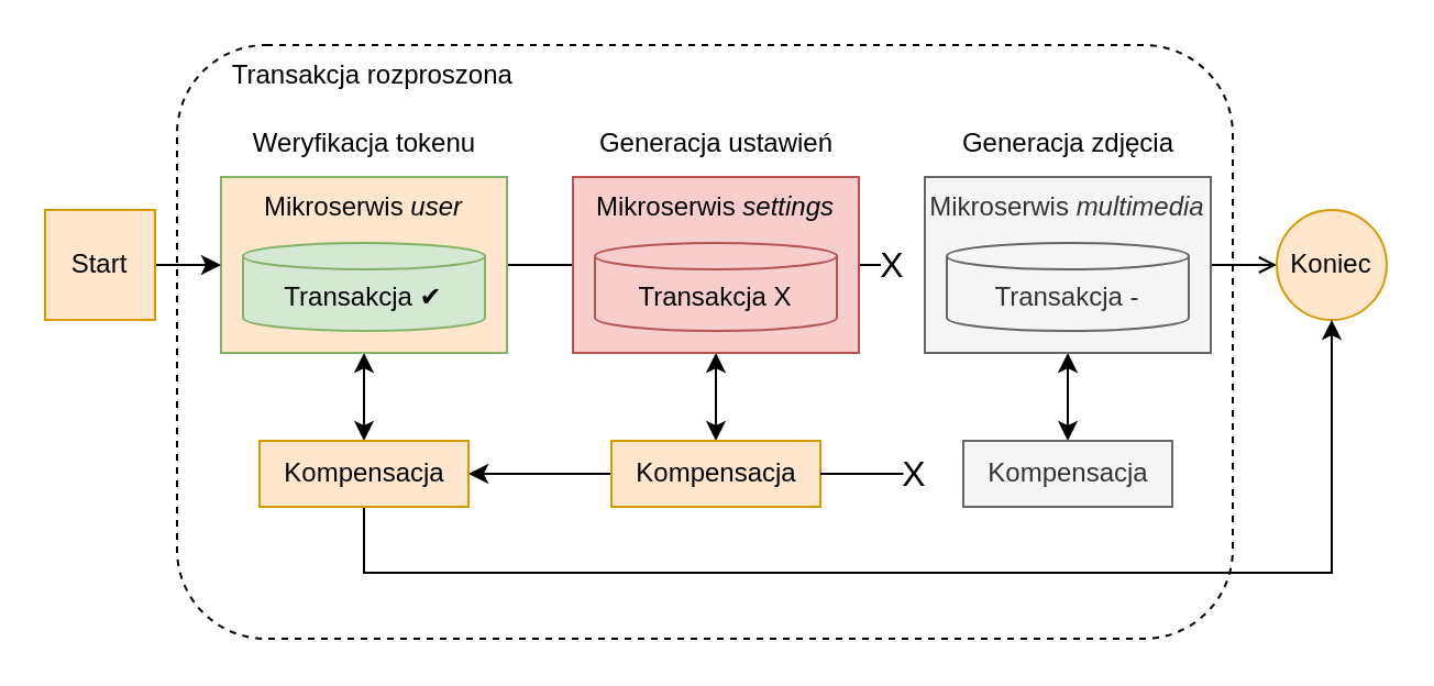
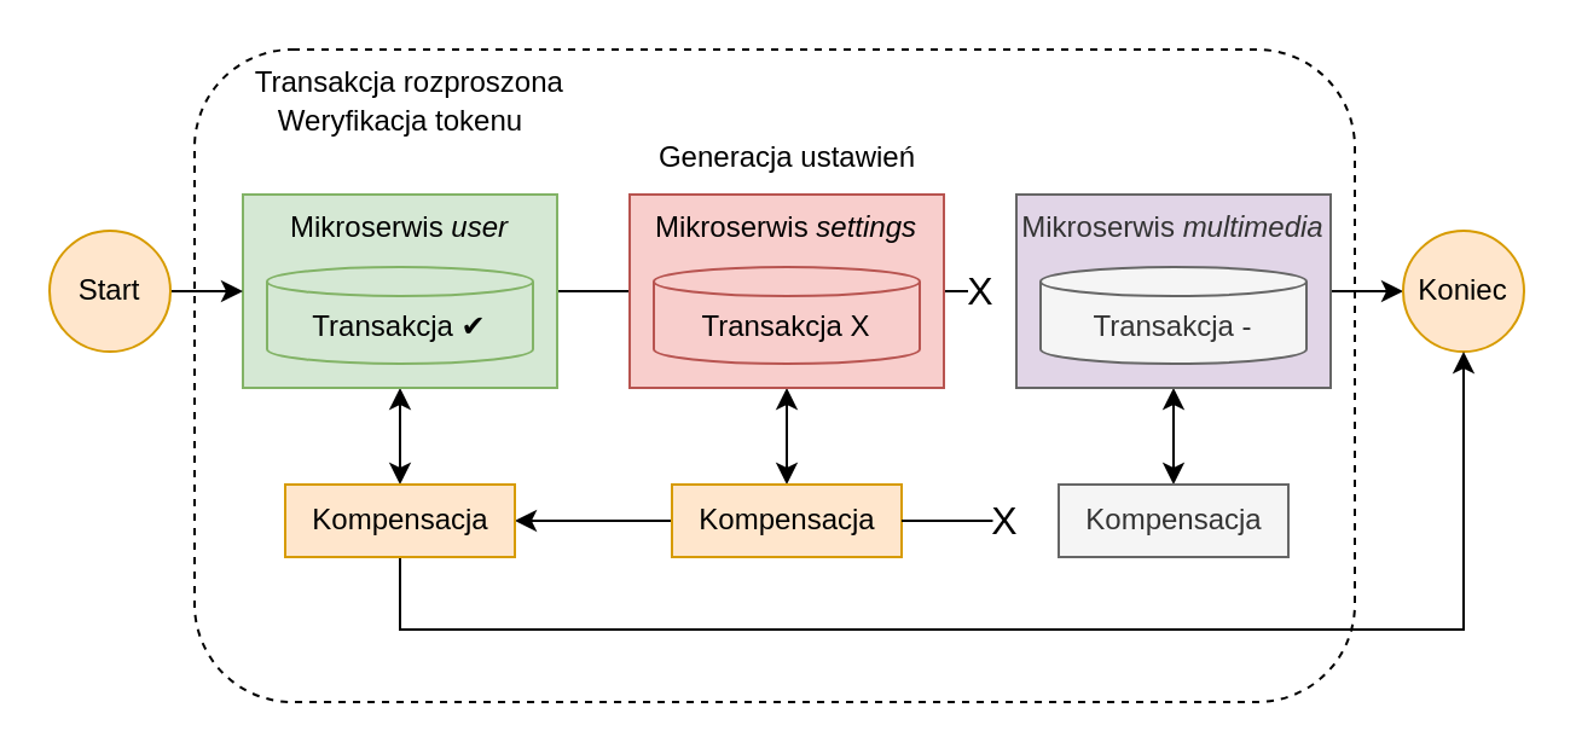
- <mxCell id="11" value="Weryfikacja tokenu" style="text;html=1;align=center;verticalAlign=middle;resizable=0;points=[];autosize=1;strokeColor=none;fillColor=none;" vertex="1" parent="1"><mxGeometry x="105" y="50" width="120" height="30" as="geometry" /></mxCell>
+ <mxCell id="11" value="Weryfikacja tokenu" style="text;html=1;align=center;verticalAlign=middle;resizable=0;points=[];autosize=1;strokeColor=none;fillColor=none;" vertex="1" parent="1"><mxGeometry x="105" y="35" width="120" height="30" as="geometry" /></mxCell>
- <mxCell id="17" value="Generacja zdjęcia" style="text;html=1;align=center;verticalAlign=middle;resizable=0;points=[];autosize=1;strokeColor=none;fillColor=none;" vertex="1" parent="1"><mxGeometry x="425" y="50" width="120" height="30" as="geometry" /></mxCell>
- <mxCell id="5" value="Mikroserwis &lt;i&gt;user&lt;/i&gt;" style="rounded=0;whiteSpace=wrap;html=1;verticalAlign=top;fillColor=#ffe6cc;strokeColor=#82b366;" vertex="1" parent="1"><mxGeometry x="100" y="80" width="130" height="80" as="geometry" /></mxCell>
+ <mxCell id="5" value="Mikroserwis &lt;i&gt;user&lt;/i&gt;" style="rounded=0;whiteSpace=wrap;html=1;verticalAlign=top;fillColor=#d5e8d4;strokeColor=#82b366;" vertex="1" parent="1"><mxGeometry x="100" y="80" width="130" height="80" as="geometry" /></mxCell>
- <mxCell id="15" value="Mikroserwis &lt;i&gt;multimedia&lt;/i&gt;" style="rounded=0;whiteSpace=wrap;html=1;verticalAlign=top;fillColor=#f5f5f5;strokeColor=#666666;fontColor=#333333;" vertex="1" parent="1"><mxGeometry x="420" y="80" width="130" height="80" as="geometry" /></mxCell>
+ <mxCell id="15" value="Mikroserwis &lt;i&gt;multimedia&lt;/i&gt;" style="rounded=0;whiteSpace=wrap;html=1;verticalAlign=top;fillColor=#e1d5e7;strokeColor=#666666;fontColor=#333333;" vertex="1" parent="1"><mxGeometry x="420" y="80" width="130" height="80" as="geometry" /></mxCell>
- <mxCell id="19" value="Start" style="whiteSpace=wrap;html=1;aspect=fixed;fillColor=#ffe6cc;strokeColor=#d79b00;rounded=0;" vertex="1" parent="1"><mxGeometry x="20" y="95" width="50" height="50" as="geometry" /></mxCell>
+ <mxCell id="19" value="Start" style="ellipse;whiteSpace=wrap;html=1;aspect=fixed;fillColor=#ffe6cc;strokeColor=#d79b00;" vertex="1" parent="1"><mxGeometry x="20" y="95" width="50" height="50" as="geometry" /></mxCell>
- <mxCell id="13" style="edgeStyle=orthogonalEdgeStyle;rounded=0;orthogonalLoop=1;jettySize=auto;html=1;exitX=1;exitY=0.5;exitDx=0;exitDy=0;entryX=0;entryY=0.5;entryDx=0;entryDy=0;endArrow=open;" edge="1" parent="1" source="15" target="20"><mxGeometry relative="1" as="geometry" /></mxCell>
+ <mxCell id="13" style="edgeStyle=orthogonalEdgeStyle;rounded=0;orthogonalLoop=1;jettySize=auto;html=1;exitX=1;exitY=0.5;exitDx=0;exitDy=0;entryX=0;entryY=0.5;entryDx=0;entryDy=0;" edge="1" parent="1" source="15" target="20"><mxGeometry relative="1" as="geometry" /></mxCell>
